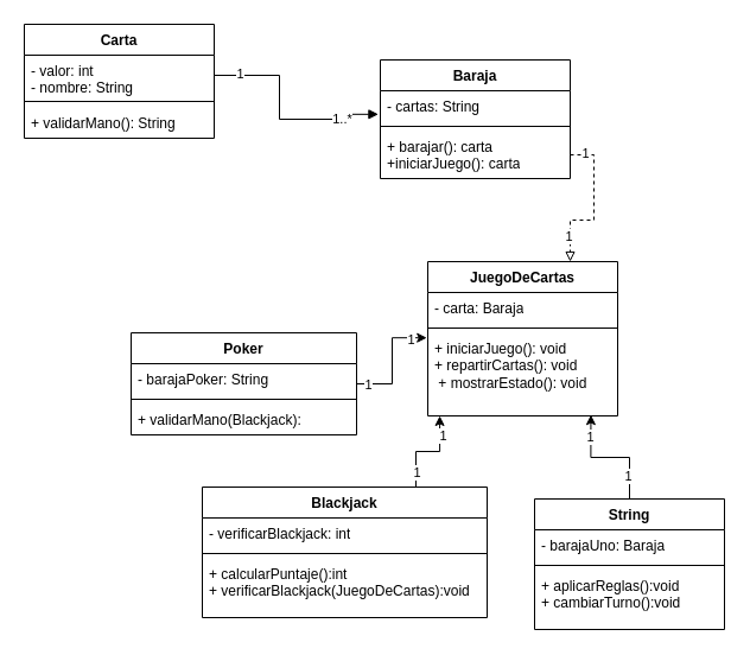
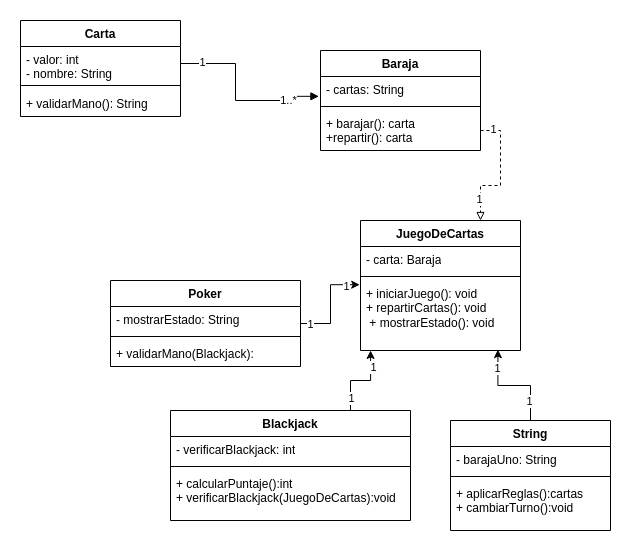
- <mxCell id="9" value="+ barajar(): carta&amp;nbsp;&lt;div&gt;+iniciarJuego(): carta&lt;/div&gt;" style="text;strokeColor=none;fillColor=none;align=left;verticalAlign=top;spacingLeft=4;spacingRight=4;overflow=hidden;rotatable=0;points=[[0,0.5],[1,0.5]];portConstraint=eastwest;whiteSpace=wrap;html=1;" vertex="1" parent="6"><mxGeometry y="60" width="160" height="40" as="geometry" /></mxCell>
+ <mxCell id="9" value="+ barajar(): carta&amp;nbsp;&lt;div&gt;+repartir(): carta&lt;/div&gt;" style="text;strokeColor=none;fillColor=none;align=left;verticalAlign=top;spacingLeft=4;spacingRight=4;overflow=hidden;rotatable=0;points=[[0,0.5],[1,0.5]];portConstraint=eastwest;whiteSpace=wrap;html=1;" vertex="1" parent="6"><mxGeometry y="60" width="160" height="40" as="geometry" /></mxCell>
- <mxCell id="14" value="- barajaPoker: String" style="text;strokeColor=none;fillColor=none;align=left;verticalAlign=top;spacingLeft=4;spacingRight=4;overflow=hidden;rotatable=0;points=[[0,0.5],[1,0.5]];portConstraint=eastwest;whiteSpace=wrap;html=1;" vertex="1" parent="13"><mxGeometry y="26" width="190" height="26" as="geometry" /></mxCell>
+ <mxCell id="14" value="- mostrarEstado: String" style="text;strokeColor=none;fillColor=none;align=left;verticalAlign=top;spacingLeft=4;spacingRight=4;overflow=hidden;rotatable=0;points=[[0,0.5],[1,0.5]];portConstraint=eastwest;whiteSpace=wrap;html=1;" vertex="1" parent="13"><mxGeometry y="26" width="190" height="26" as="geometry" /></mxCell>
- <mxCell id="32" value="- barajaUno: Baraja" style="text;strokeColor=none;fillColor=none;align=left;verticalAlign=top;spacingLeft=4;spacingRight=4;overflow=hidden;rotatable=0;points=[[0,0.5],[1,0.5]];portConstraint=eastwest;whiteSpace=wrap;html=1;" vertex="1" parent="31"><mxGeometry y="26" width="160" height="26" as="geometry" /></mxCell>
+ <mxCell id="32" value="- barajaUno: String" style="text;strokeColor=none;fillColor=none;align=left;verticalAlign=top;spacingLeft=4;spacingRight=4;overflow=hidden;rotatable=0;points=[[0,0.5],[1,0.5]];portConstraint=eastwest;whiteSpace=wrap;html=1;" vertex="1" parent="31"><mxGeometry y="26" width="160" height="26" as="geometry" /></mxCell>
- <mxCell id="34" value="+ aplicarReglas():void&lt;div&gt;+ cambiarTurno():void&lt;/div&gt;" style="text;strokeColor=none;fillColor=none;align=left;verticalAlign=top;spacingLeft=4;spacingRight=4;overflow=hidden;rotatable=0;points=[[0,0.5],[1,0.5]];portConstraint=eastwest;whiteSpace=wrap;html=1;" vertex="1" parent="31"><mxGeometry y="60" width="160" height="50" as="geometry" /></mxCell>
+ <mxCell id="34" value="+ aplicarReglas():cartas&lt;div&gt;+ cambiarTurno():void&lt;/div&gt;" style="text;strokeColor=none;fillColor=none;align=left;verticalAlign=top;spacingLeft=4;spacingRight=4;overflow=hidden;rotatable=0;points=[[0,0.5],[1,0.5]];portConstraint=eastwest;whiteSpace=wrap;html=1;" vertex="1" parent="31"><mxGeometry y="60" width="160" height="50" as="geometry" /></mxCell>
